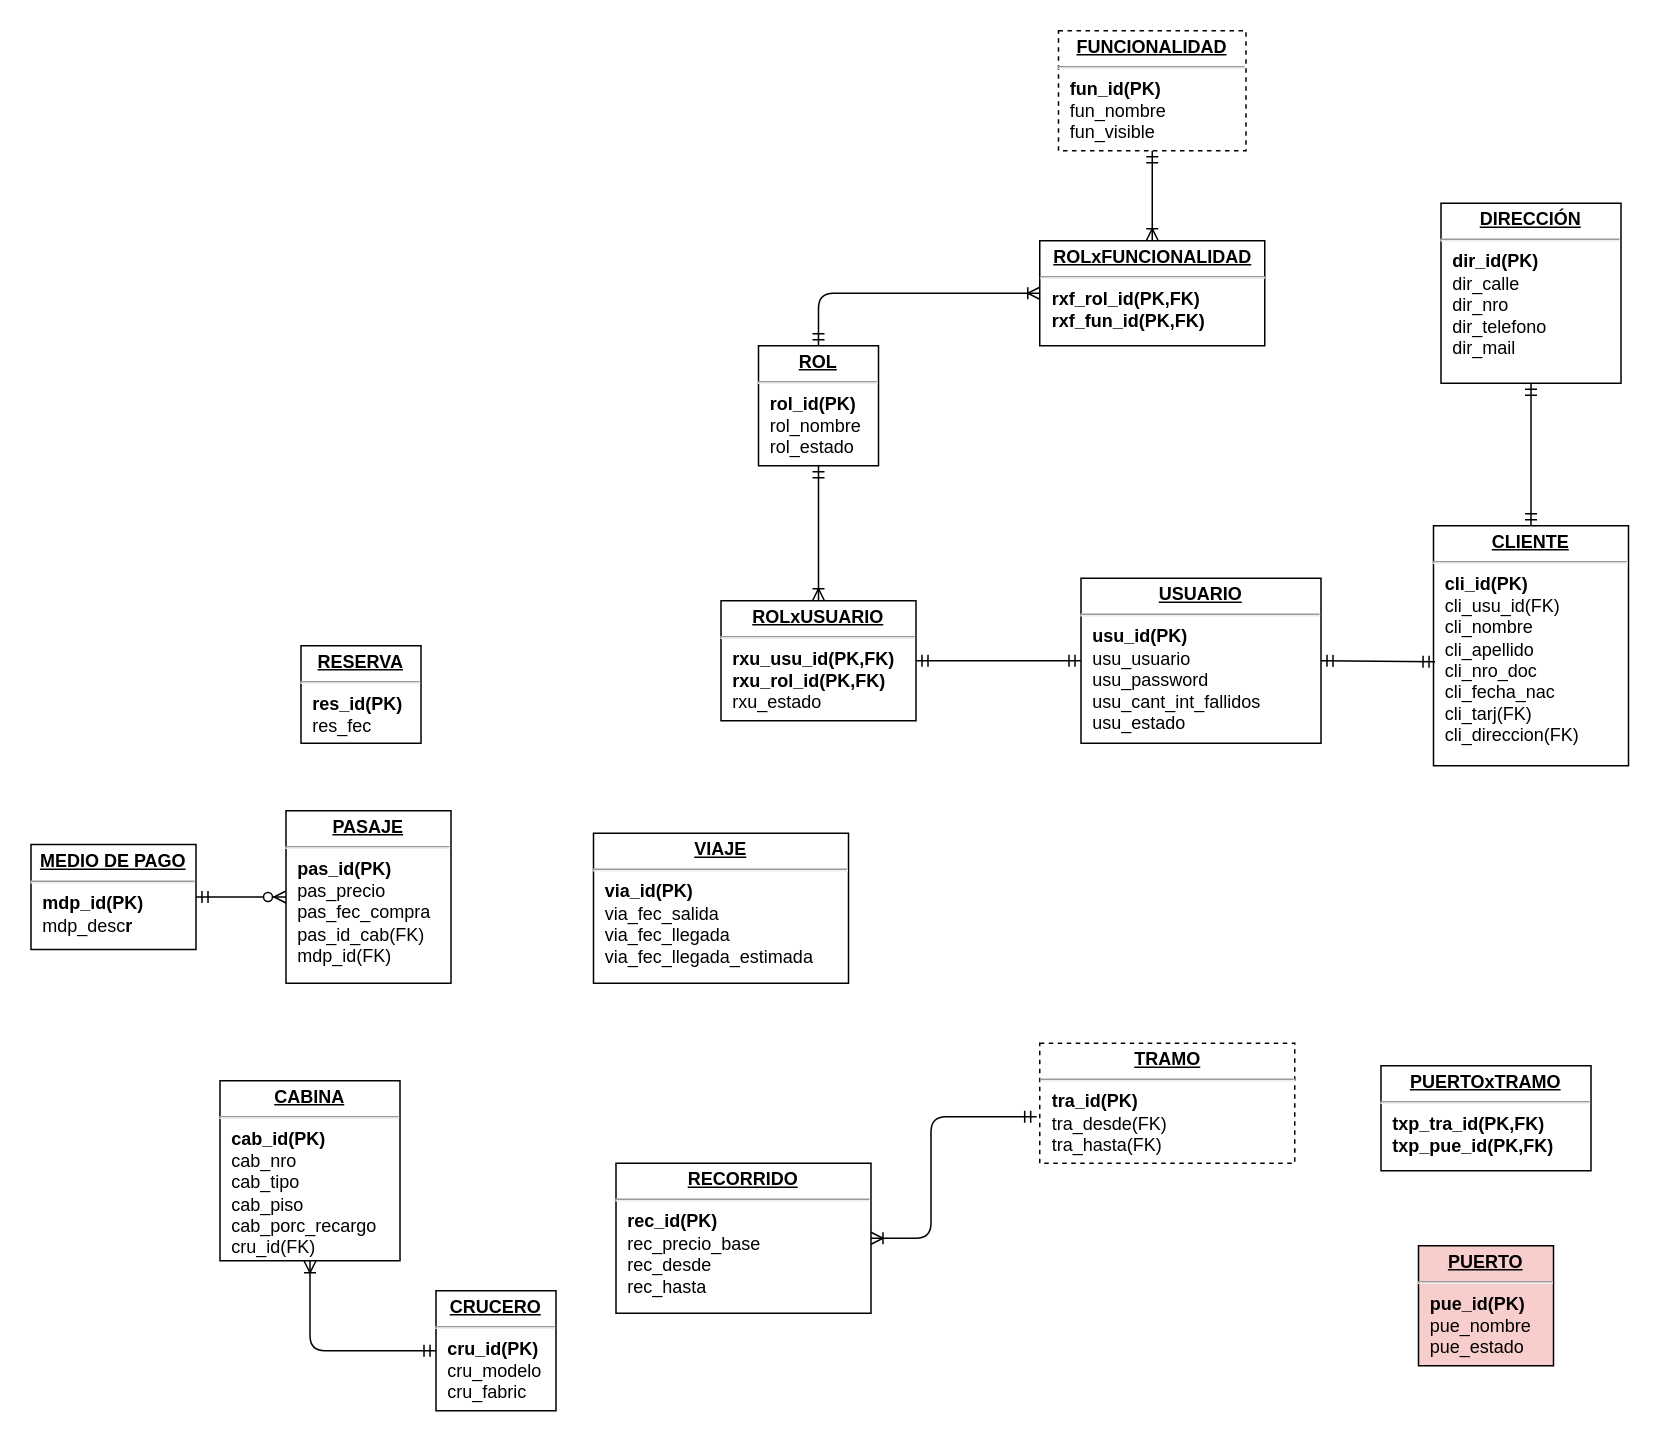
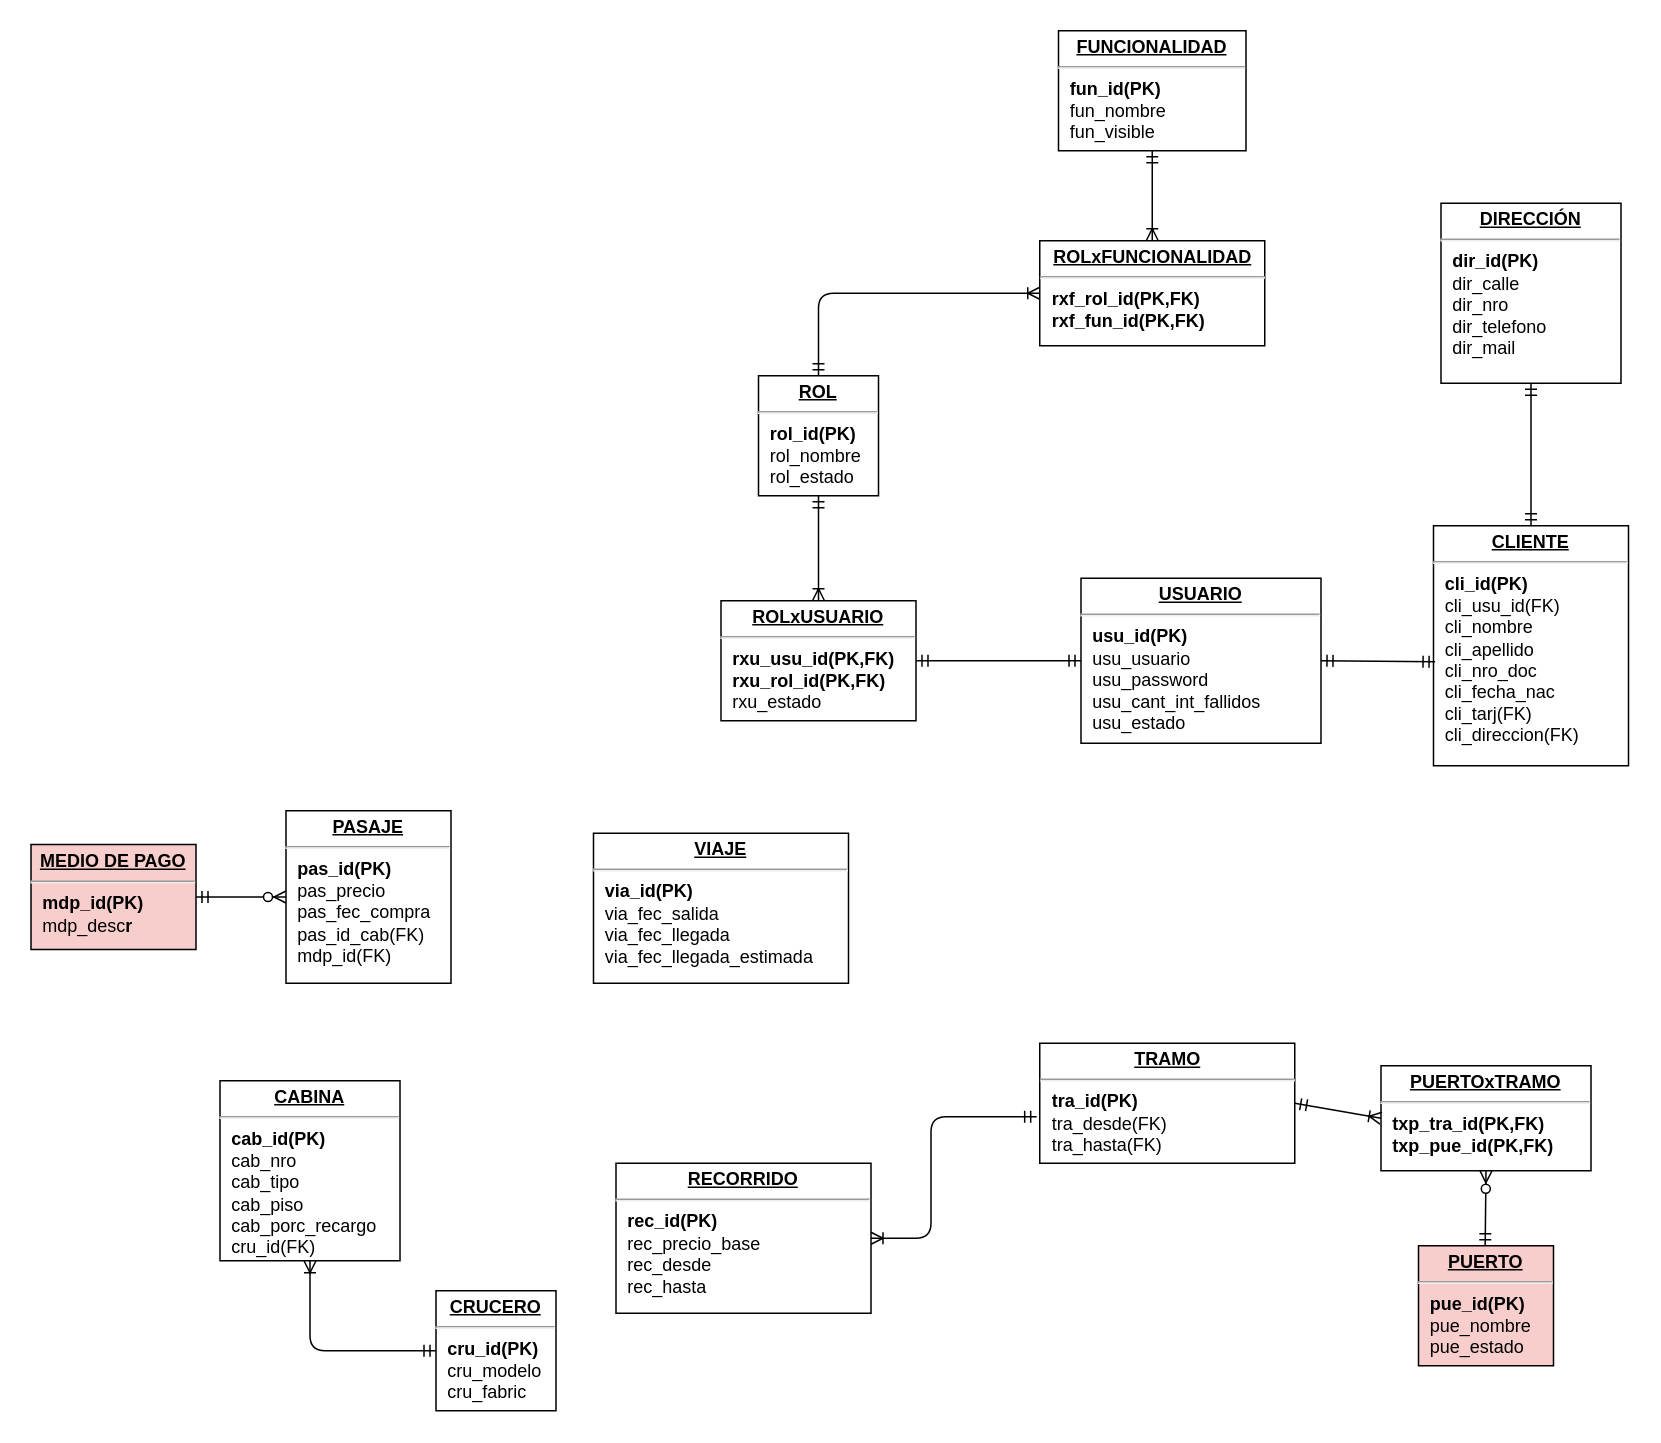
- <mxCell id="3" value="&lt;p style=&quot;margin: 0px ; margin-top: 4px ; text-align: center ; text-decoration: underline&quot;&gt;&lt;b&gt;FUNCIONALIDAD&lt;/b&gt;&lt;br&gt;&lt;/p&gt;&lt;hr&gt;&lt;p style=&quot;margin: 0px ; margin-left: 8px&quot;&gt;&lt;b&gt;fun_id(PK)&lt;/b&gt;&lt;br&gt;fun_nombre&lt;br&gt;fun_visible&lt;/p&gt;" style="verticalAlign=top;align=left;overflow=fill;fontSize=12;fontFamily=Helvetica;html=1;dashed=1;" vertex="1" parent="1"><mxGeometry x="705" y="20" width="125" height="80" as="geometry" /></mxCell>
+ <mxCell id="3" value="&lt;p style=&quot;margin: 0px ; margin-top: 4px ; text-align: center ; text-decoration: underline&quot;&gt;&lt;b&gt;FUNCIONALIDAD&lt;/b&gt;&lt;br&gt;&lt;/p&gt;&lt;hr&gt;&lt;p style=&quot;margin: 0px ; margin-left: 8px&quot;&gt;&lt;b&gt;fun_id(PK)&lt;/b&gt;&lt;br&gt;fun_nombre&lt;br&gt;fun_visible&lt;/p&gt;" style="verticalAlign=top;align=left;overflow=fill;fontSize=12;fontFamily=Helvetica;html=1;" vertex="1" parent="1"><mxGeometry x="705" y="20" width="125" height="80" as="geometry" /></mxCell>
- <mxCell id="5" value="&lt;p style=&quot;margin: 0px ; margin-top: 4px ; text-align: center ; text-decoration: underline&quot;&gt;&lt;b&gt;ROL&lt;/b&gt;&lt;/p&gt;&lt;hr&gt;&lt;p style=&quot;margin: 0px ; margin-left: 8px&quot;&gt;&lt;b&gt;rol_id(PK)&lt;/b&gt;&lt;br&gt;rol_nombre&lt;br&gt;rol_estado&lt;/p&gt;" style="verticalAlign=top;align=left;overflow=fill;fontSize=12;fontFamily=Helvetica;html=1;" vertex="1" parent="1"><mxGeometry x="505" y="230" width="80" height="80" as="geometry" /></mxCell>
+ <mxCell id="5" value="&lt;p style=&quot;margin: 0px ; margin-top: 4px ; text-align: center ; text-decoration: underline&quot;&gt;&lt;b&gt;ROL&lt;/b&gt;&lt;/p&gt;&lt;hr&gt;&lt;p style=&quot;margin: 0px ; margin-left: 8px&quot;&gt;&lt;b&gt;rol_id(PK)&lt;/b&gt;&lt;br&gt;rol_nombre&lt;br&gt;rol_estado&lt;/p&gt;" style="verticalAlign=top;align=left;overflow=fill;fontSize=12;fontFamily=Helvetica;html=1;" vertex="1" parent="1"><mxGeometry x="505" y="250" width="80" height="80" as="geometry" /></mxCell>
- <mxCell id="16" value="&lt;p style=&quot;margin: 0px ; margin-top: 4px ; text-align: center ; text-decoration: underline&quot;&gt;&lt;b&gt;RESERVA&lt;/b&gt;&lt;/p&gt;&lt;hr&gt;&lt;p style=&quot;margin: 0px ; margin-left: 8px&quot;&gt;&lt;b&gt;res_id(PK)&lt;/b&gt;&lt;br&gt;res_fec&lt;br&gt;&lt;/p&gt;" style="verticalAlign=top;align=left;overflow=fill;fontSize=12;fontFamily=Helvetica;html=1;" vertex="1" parent="1"><mxGeometry x="200" y="430" width="80" height="65" as="geometry" /></mxCell>
- <mxCell id="24" value="&lt;p style=&quot;margin: 0px ; margin-top: 4px ; text-align: center ; text-decoration: underline&quot;&gt;&lt;b&gt;MEDIO DE PAGO&lt;br&gt;&lt;/b&gt;&lt;/p&gt;&lt;hr&gt;&lt;p style=&quot;margin: 0px ; margin-left: 8px&quot;&gt;&lt;b&gt;mdp_id(PK)&lt;/b&gt;&lt;/p&gt;&lt;p style=&quot;margin: 0px ; margin-left: 8px&quot;&gt;mdp_desc&lt;b&gt;r&lt;br&gt;&lt;/b&gt;&lt;/p&gt;" style="verticalAlign=top;align=left;overflow=fill;fontSize=12;fontFamily=Helvetica;html=1;" vertex="1" parent="1"><mxGeometry x="20" y="562.5" width="110" height="70" as="geometry" /></mxCell>
+ <mxCell id="24" value="&lt;p style=&quot;margin: 0px ; margin-top: 4px ; text-align: center ; text-decoration: underline&quot;&gt;&lt;b&gt;MEDIO DE PAGO&lt;br&gt;&lt;/b&gt;&lt;/p&gt;&lt;hr&gt;&lt;p style=&quot;margin: 0px ; margin-left: 8px&quot;&gt;&lt;b&gt;mdp_id(PK)&lt;/b&gt;&lt;/p&gt;&lt;p style=&quot;margin: 0px ; margin-left: 8px&quot;&gt;mdp_desc&lt;b&gt;r&lt;br&gt;&lt;/b&gt;&lt;/p&gt;" style="verticalAlign=top;align=left;overflow=fill;fontSize=12;fontFamily=Helvetica;html=1;fillColor=#f8cecc;" vertex="1" parent="1"><mxGeometry x="20" y="562.5" width="110" height="70" as="geometry" /></mxCell>
- <mxCell id="26" value="&lt;p style=&quot;margin: 0px ; margin-top: 4px ; text-align: center ; text-decoration: underline&quot;&gt;&lt;b&gt;TRAMO&lt;/b&gt;&lt;/p&gt;&lt;hr&gt;&lt;p style=&quot;margin: 0px ; margin-left: 8px&quot;&gt;&lt;b&gt;tra_id(PK)&lt;/b&gt;&lt;/p&gt;&lt;p style=&quot;margin: 0px ; margin-left: 8px&quot;&gt;tra_desde(FK)&lt;/p&gt;&lt;p style=&quot;margin: 0px ; margin-left: 8px&quot;&gt;tra_hasta(FK)&lt;br&gt;&lt;/p&gt;" style="verticalAlign=top;align=left;overflow=fill;fontSize=12;fontFamily=Helvetica;html=1;dashed=1;" vertex="1" parent="1"><mxGeometry x="692.5" y="695" width="170" height="80" as="geometry" /></mxCell>
+ <mxCell id="26" value="&lt;p style=&quot;margin: 0px ; margin-top: 4px ; text-align: center ; text-decoration: underline&quot;&gt;&lt;b&gt;TRAMO&lt;/b&gt;&lt;/p&gt;&lt;hr&gt;&lt;p style=&quot;margin: 0px ; margin-left: 8px&quot;&gt;&lt;b&gt;tra_id(PK)&lt;/b&gt;&lt;/p&gt;&lt;p style=&quot;margin: 0px ; margin-left: 8px&quot;&gt;tra_desde(FK)&lt;/p&gt;&lt;p style=&quot;margin: 0px ; margin-left: 8px&quot;&gt;tra_hasta(FK)&lt;br&gt;&lt;/p&gt;" style="verticalAlign=top;align=left;overflow=fill;fontSize=12;fontFamily=Helvetica;html=1;" vertex="1" parent="1"><mxGeometry x="692.5" y="695" width="170" height="80" as="geometry" /></mxCell>
+ <mxCell id="28" value="" style="endArrow=ERoneToMany;html=1;startArrow=ERmandOne;startFill=0;endFill=0;entryX=0;entryY=0.5;entryDx=0;entryDy=0;exitX=1;exitY=0.5;exitDx=0;exitDy=0;" edge="1" parent="1" source="26" target="23"><mxGeometry width="50" height="50" relative="1" as="geometry"><mxPoint x="480" y="670" as="sourcePoint" /><mxPoint x="899" y="530" as="targetPoint" /><Array as="points" /></mxGeometry></mxCell>
+ <mxCell id="27" value="" style="endArrow=ERzeroToMany;html=1;exitX=0.494;exitY=0;exitDx=0;exitDy=0;startArrow=ERmandOne;startFill=0;endFill=1;entryX=0.5;entryY=1;entryDx=0;entryDy=0;exitPerimeter=0;" edge="1" parent="1" source="17" target="23"><mxGeometry width="50" height="50" relative="1" as="geometry"><mxPoint x="509.5" y="630" as="sourcePoint" /><mxPoint x="509.5" y="560" as="targetPoint" /><Array as="points" /></mxGeometry></mxCell>
